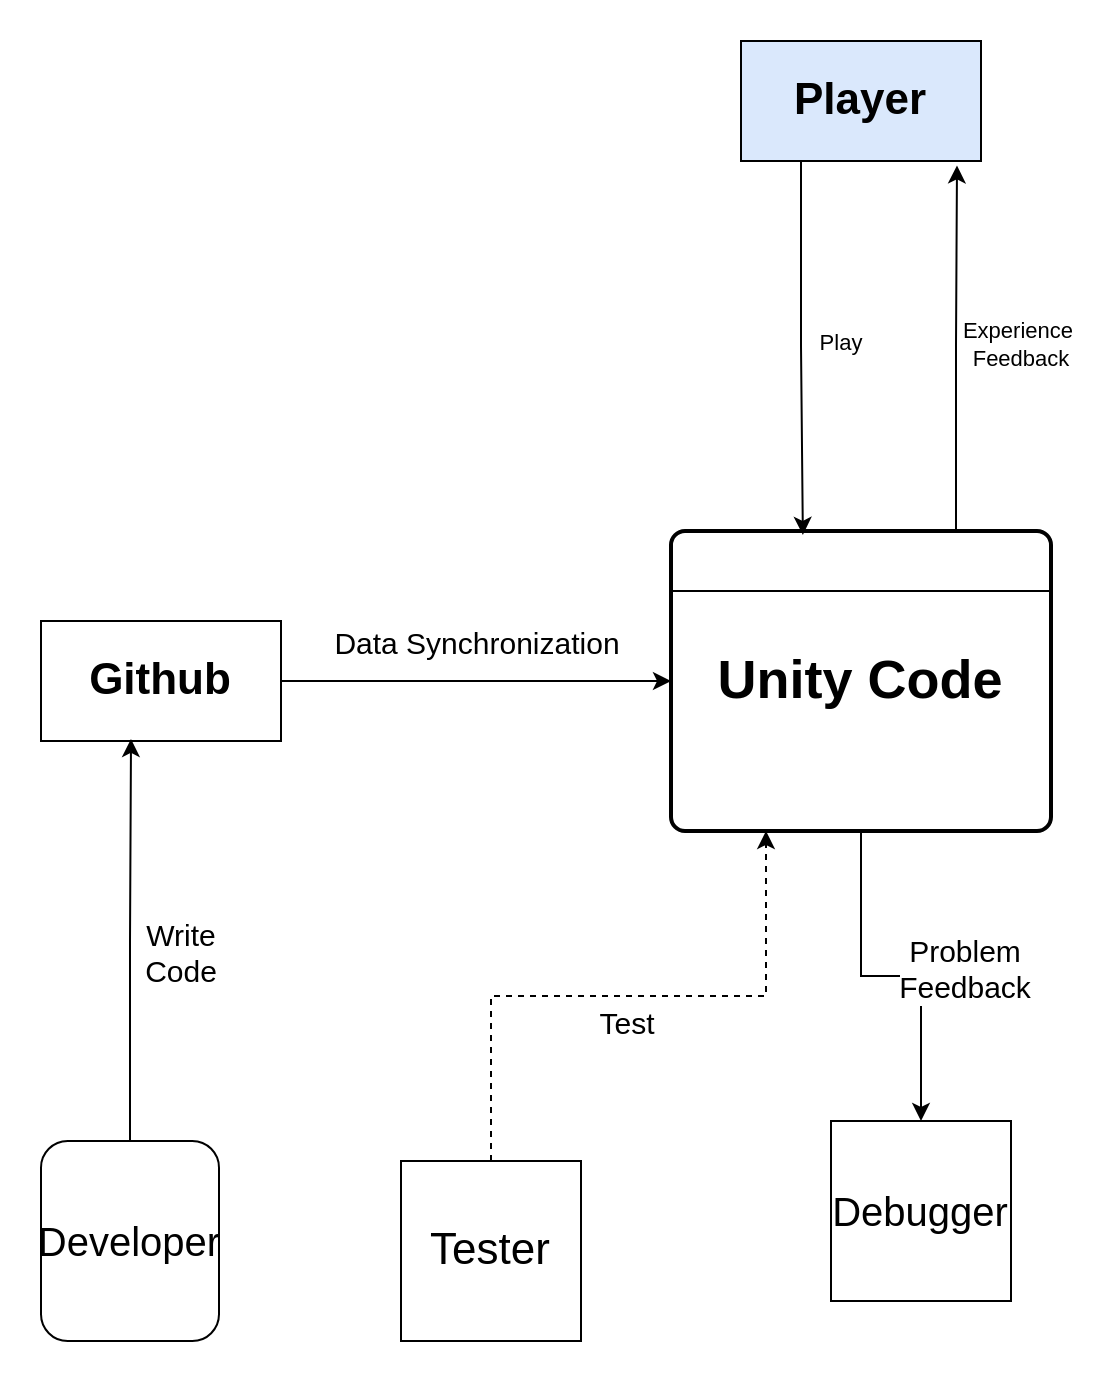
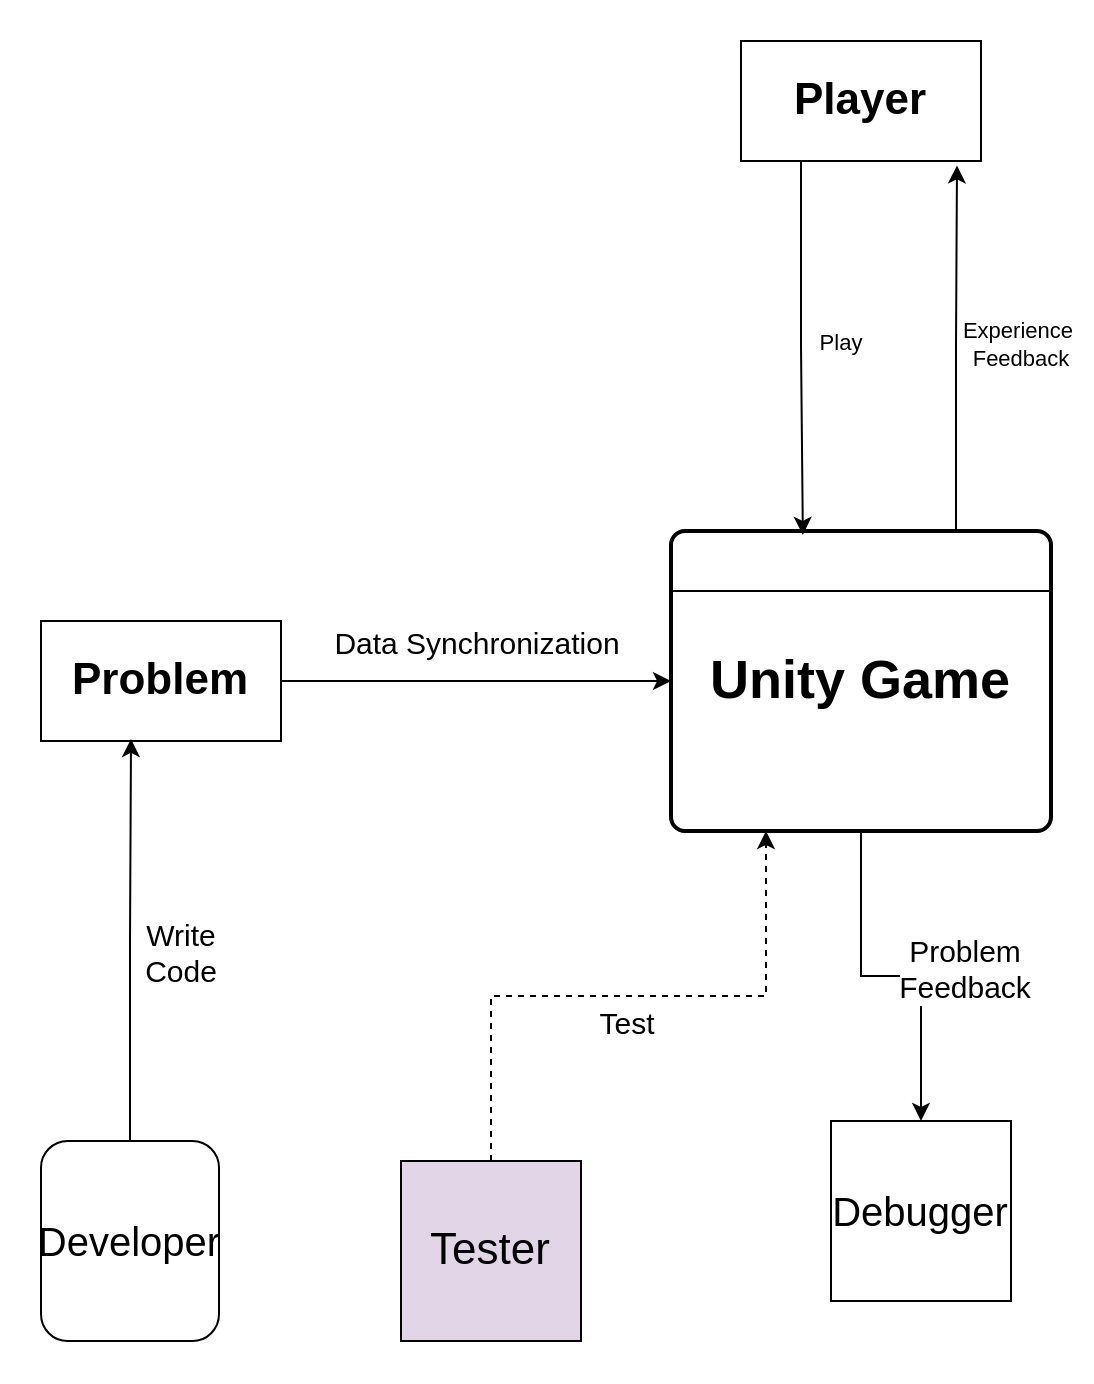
- <mxCell id="8" value="&lt;b&gt;&lt;font style=&quot;font-size: 22px;&quot;&gt;Player&lt;/font&gt;&lt;/b&gt;" style="rounded=0;whiteSpace=wrap;html=1;fillColor=#dae8fc;" parent="1" vertex="1"><mxGeometry x="370" y="20" width="120" height="60" as="geometry" /></mxCell>
+ <mxCell id="8" value="&lt;b&gt;&lt;font style=&quot;font-size: 22px;&quot;&gt;Player&lt;/font&gt;&lt;/b&gt;" style="rounded=0;whiteSpace=wrap;html=1;" parent="1" vertex="1"><mxGeometry x="370" y="20" width="120" height="60" as="geometry" /></mxCell>
- <mxCell id="7" value="&lt;b&gt;&lt;font style=&quot;font-size: 22px;&quot;&gt;Github&lt;/font&gt;&lt;/b&gt;" style="rounded=0;whiteSpace=wrap;html=1;" parent="1" vertex="1"><mxGeometry x="20" y="310" width="120" height="60" as="geometry" /></mxCell>
+ <mxCell id="7" value="&lt;b&gt;&lt;font style=&quot;font-size: 22px;&quot;&gt;Problem&lt;/font&gt;&lt;/b&gt;" style="rounded=0;whiteSpace=wrap;html=1;" parent="1" vertex="1"><mxGeometry x="20" y="310" width="120" height="60" as="geometry" /></mxCell>
- <mxCell id="4" value="&lt;b&gt;&lt;font style=&quot;font-size: 27px;&quot;&gt;Unity Code&lt;/font&gt;&lt;/b&gt;" style="rounded=1;whiteSpace=wrap;html=1;absoluteArcSize=1;arcSize=14;strokeWidth=2;" parent="1" vertex="1"><mxGeometry x="335" y="265" width="190" height="150" as="geometry" /></mxCell>
+ <mxCell id="4" value="&lt;b&gt;&lt;font style=&quot;font-size: 27px;&quot;&gt;Unity Game&lt;/font&gt;&lt;/b&gt;" style="rounded=1;whiteSpace=wrap;html=1;absoluteArcSize=1;arcSize=14;strokeWidth=2;" parent="1" vertex="1"><mxGeometry x="335" y="265" width="190" height="150" as="geometry" /></mxCell>
- <mxCell id="11" value="&lt;font style=&quot;font-size: 22px;&quot;&gt;Tester&lt;/font&gt;" style="rounded=0;whiteSpace=wrap;html=1;direction=south;" parent="1" vertex="1"><mxGeometry x="200" y="580" width="90" height="90" as="geometry" /></mxCell>
+ <mxCell id="11" value="&lt;font style=&quot;font-size: 22px;&quot;&gt;Tester&lt;/font&gt;" style="rounded=0;whiteSpace=wrap;html=1;direction=south;fillColor=#e1d5e7;" parent="1" vertex="1"><mxGeometry x="200" y="580" width="90" height="90" as="geometry" /></mxCell>
